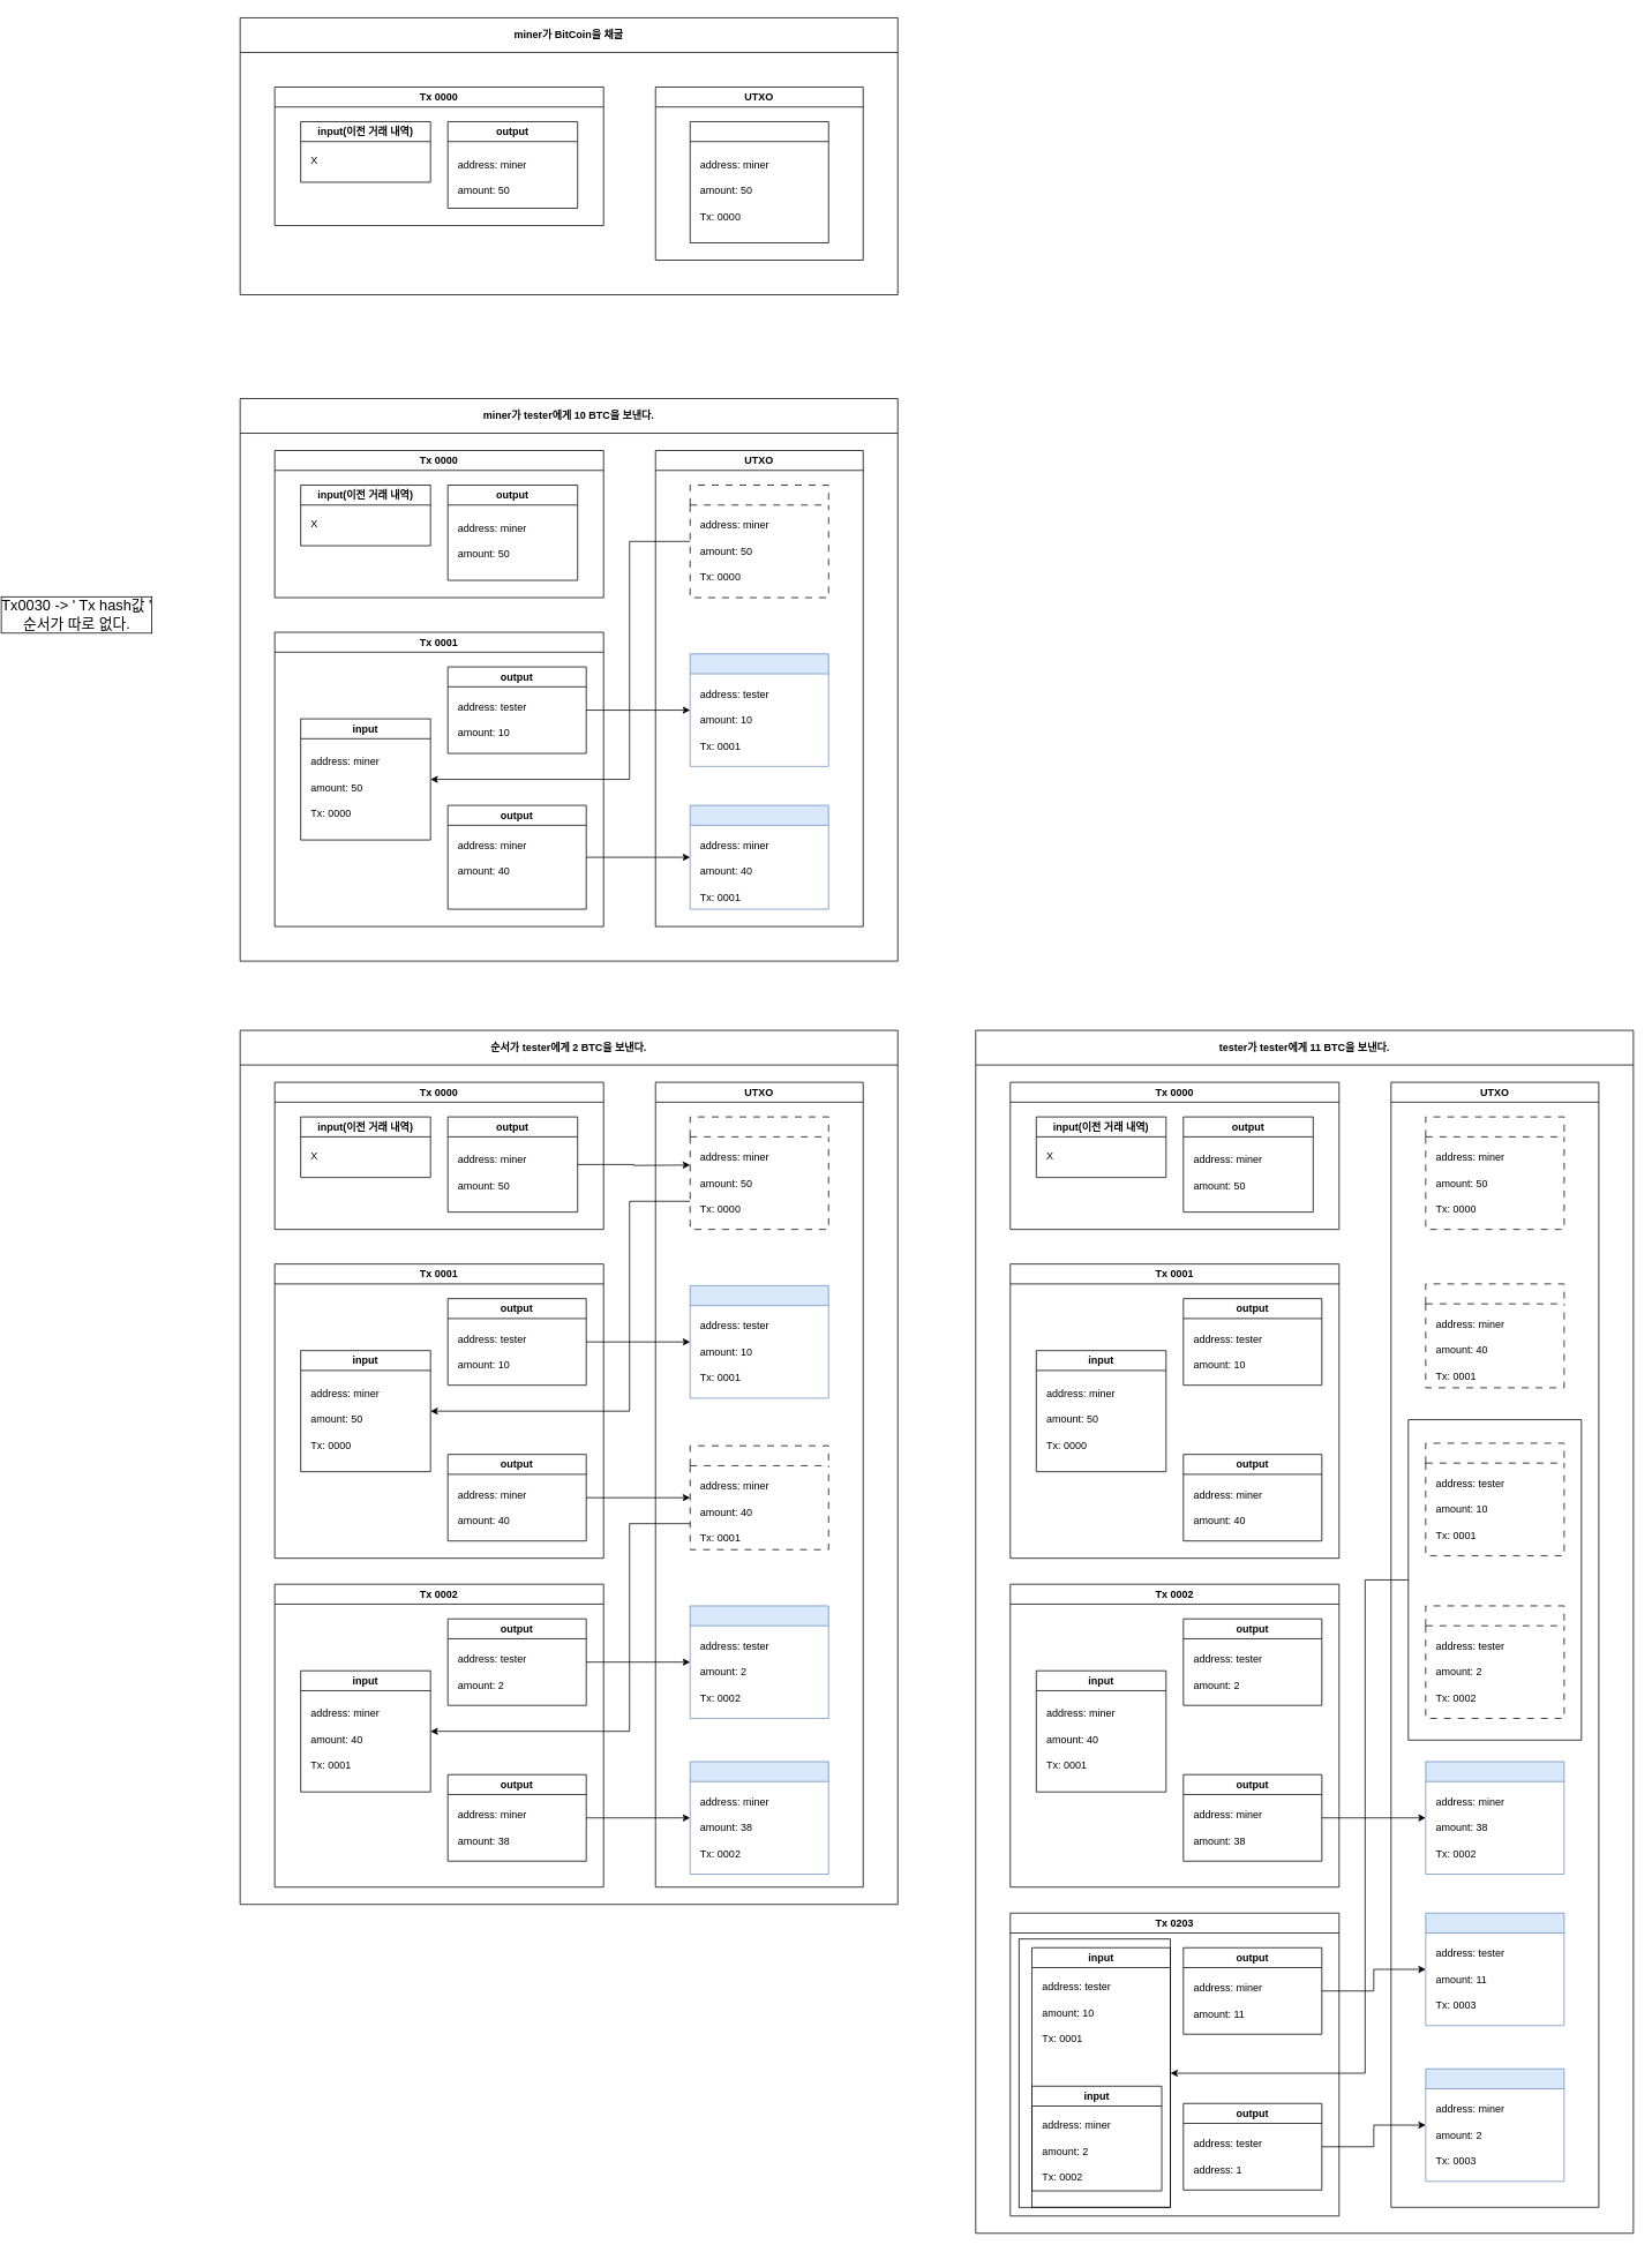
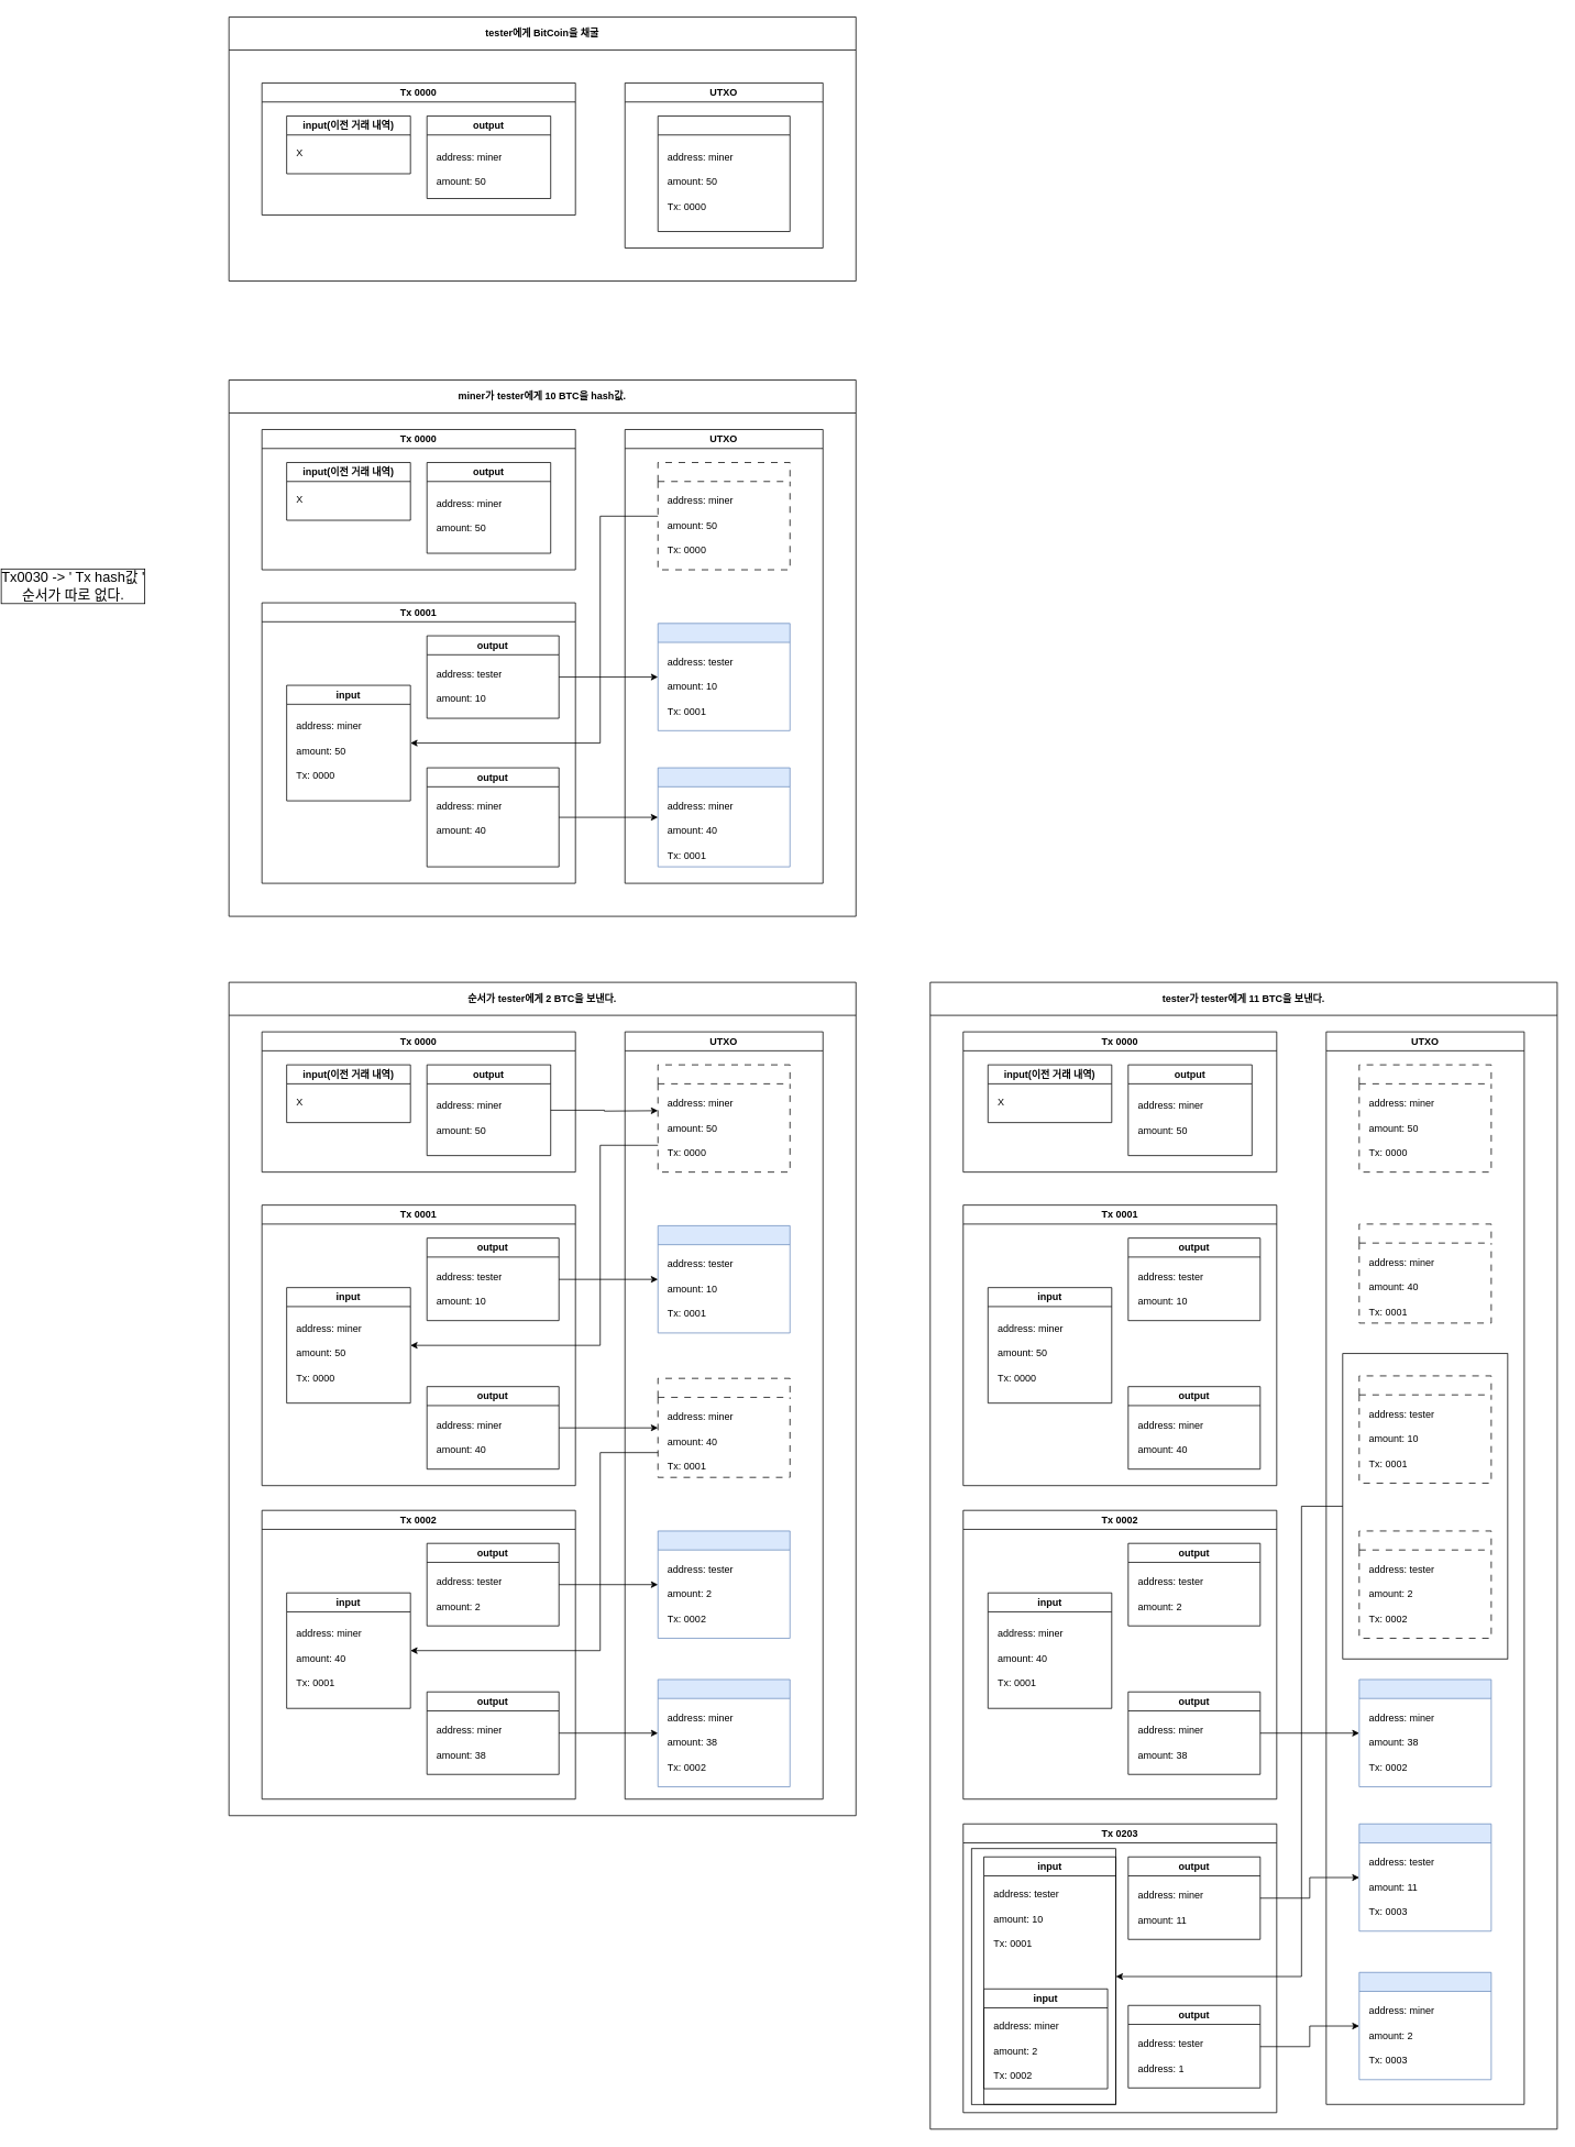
- <mxCell id="2" value="miner가 BitCoin을 채굴" style="swimlane;whiteSpace=wrap;html=1;startSize=40;" vertex="1" parent="1"><mxGeometry x="210" y="20" width="760" height="320" as="geometry" /></mxCell>
+ <mxCell id="2" value="tester에게 BitCoin을 채굴" style="swimlane;whiteSpace=wrap;html=1;startSize=40;" vertex="1" parent="1"><mxGeometry x="210" y="20" width="760" height="320" as="geometry" /></mxCell>
- <mxCell id="14" value="miner가 tester에게 10 BTC을 보낸다." style="swimlane;whiteSpace=wrap;html=1;startSize=40;" vertex="1" parent="1"><mxGeometry x="210" y="460" width="760" height="650" as="geometry" /></mxCell>
+ <mxCell id="14" value="miner가 tester에게 10 BTC을 hash값." style="swimlane;whiteSpace=wrap;html=1;startSize=40;" vertex="1" parent="1"><mxGeometry x="210" y="460" width="760" height="650" as="geometry" /></mxCell>
